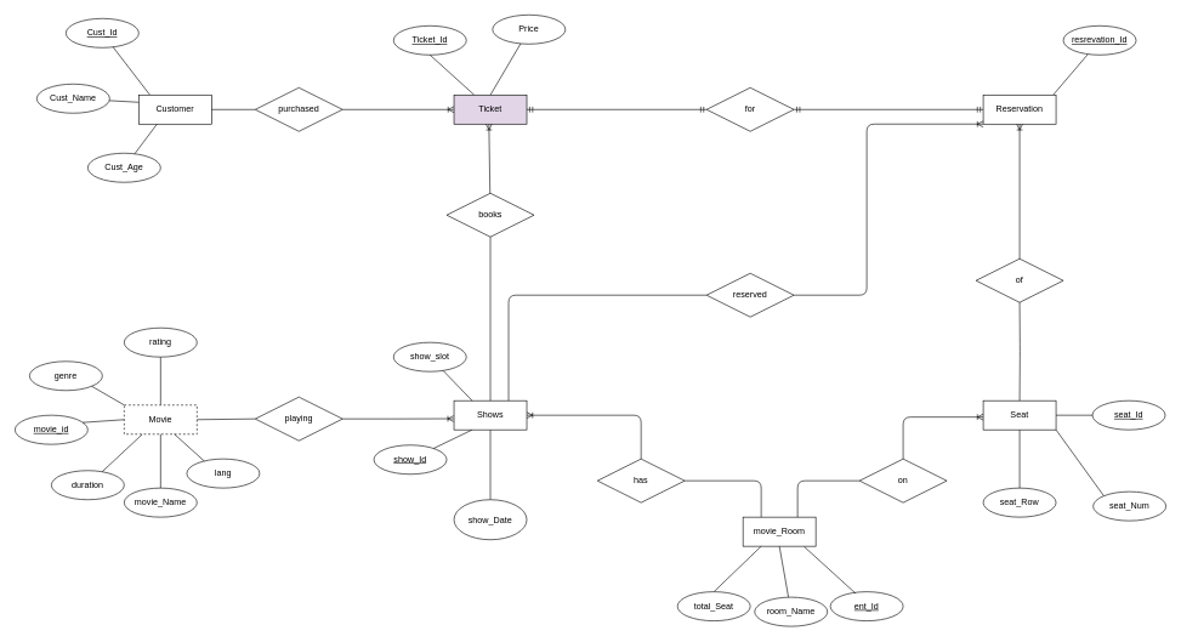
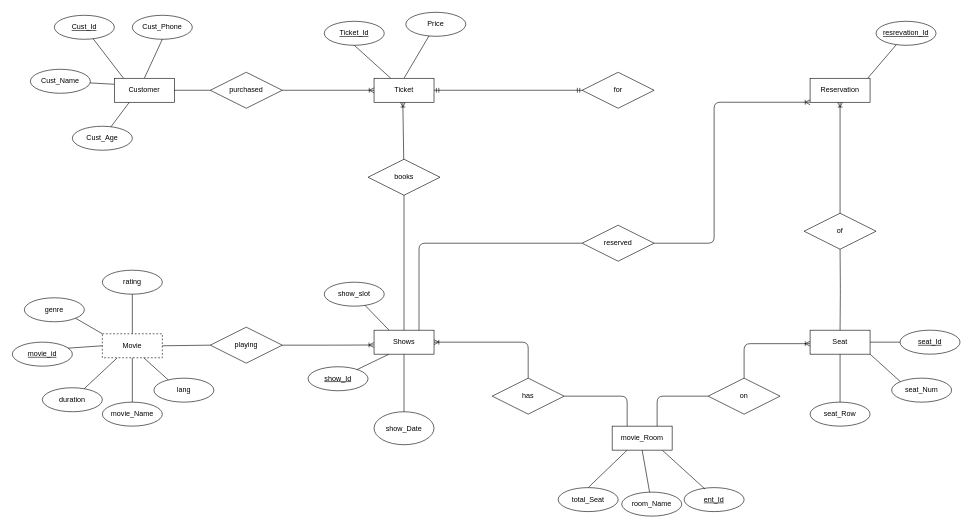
+ <mxCell id="8" value="Cust_Phone" style="ellipse;whiteSpace=wrap;html=1;align=center;" parent="1" vertex="1"><mxGeometry x="220" y="25" width="100" height="40" as="geometry" /></mxCell>
+ <mxCell id="21" value="" style="endArrow=none;html=1;entryX=0.5;entryY=1;entryDx=0;entryDy=0;exitX=0.5;exitY=0;exitDx=0;exitDy=0;" parent="1" source="34" target="8" edge="1"><mxGeometry width="50" height="50" relative="1" as="geometry"><mxPoint x="240" y="130" as="sourcePoint" /><mxPoint x="124.651" y="67.4" as="targetPoint" /></mxGeometry></mxCell>
- <mxCell id="35" value="Ticket" style="whiteSpace=wrap;html=1;align=center;fillColor=#e1d5e7;" parent="1" vertex="1"><mxGeometry x="623" y="130" width="100" height="40" as="geometry" /></mxCell>
+ <mxCell id="35" value="Ticket" style="whiteSpace=wrap;html=1;align=center;" parent="1" vertex="1"><mxGeometry x="623" y="130" width="100" height="40" as="geometry" /></mxCell>
- <mxCell id="50" value="" style="edgeStyle=orthogonalEdgeStyle;fontSize=12;html=1;endArrow=ERmandOne;startArrow=ERmandOne;entryX=0;entryY=0.5;entryDx=0;entryDy=0;exitX=1;exitY=0.5;exitDx=0;exitDy=0;" parent="1" source="51" target="47" edge="1"><mxGeometry width="100" height="100" relative="1" as="geometry"><mxPoint x="1225" y="150" as="sourcePoint" /><mxPoint x="1200" y="55" as="targetPoint" /></mxGeometry></mxCell>
- <mxCell id="63" value="seat_Num" style="ellipse;whiteSpace=wrap;html=1;align=center;" parent="1" vertex="1"><mxGeometry x="1501" y="675" width="100" height="40" as="geometry" /></mxCell>
+ <mxCell id="63" value="seat_Num" style="ellipse;whiteSpace=wrap;html=1;align=center;" parent="1" vertex="1"><mxGeometry x="1486" y="630" width="100" height="40" as="geometry" /></mxCell>
